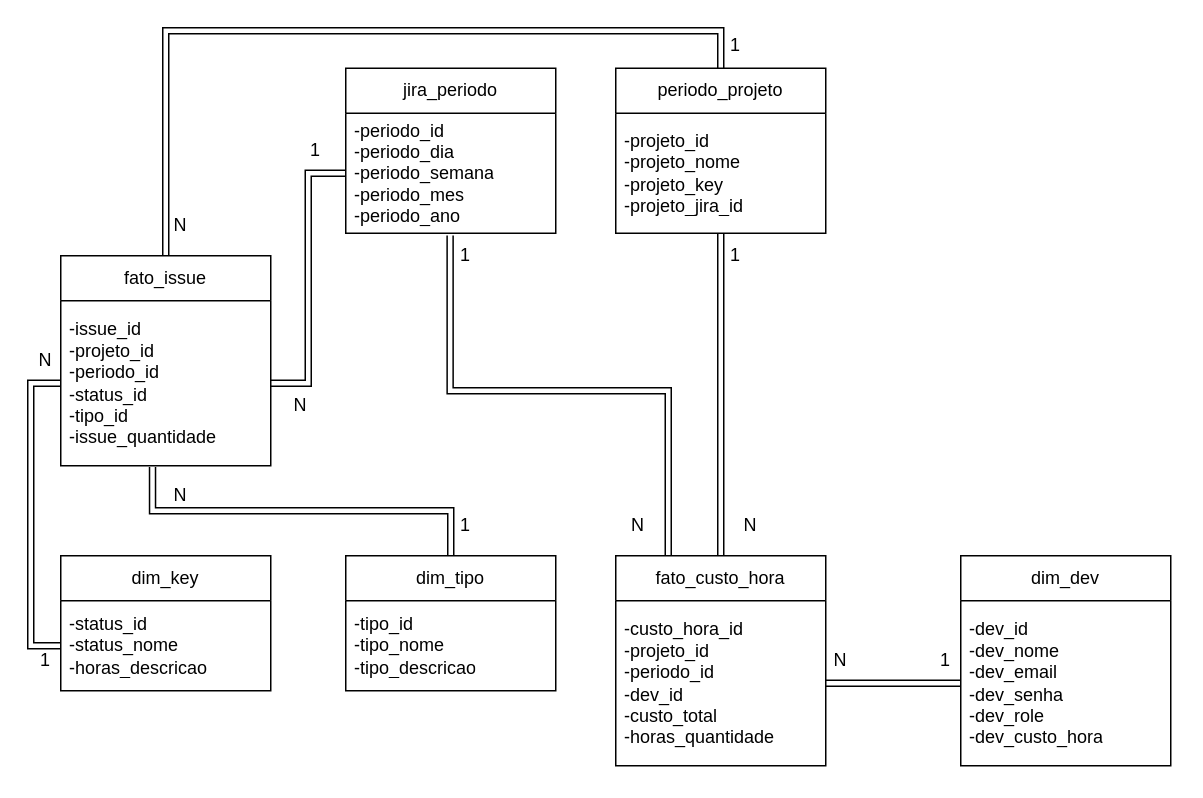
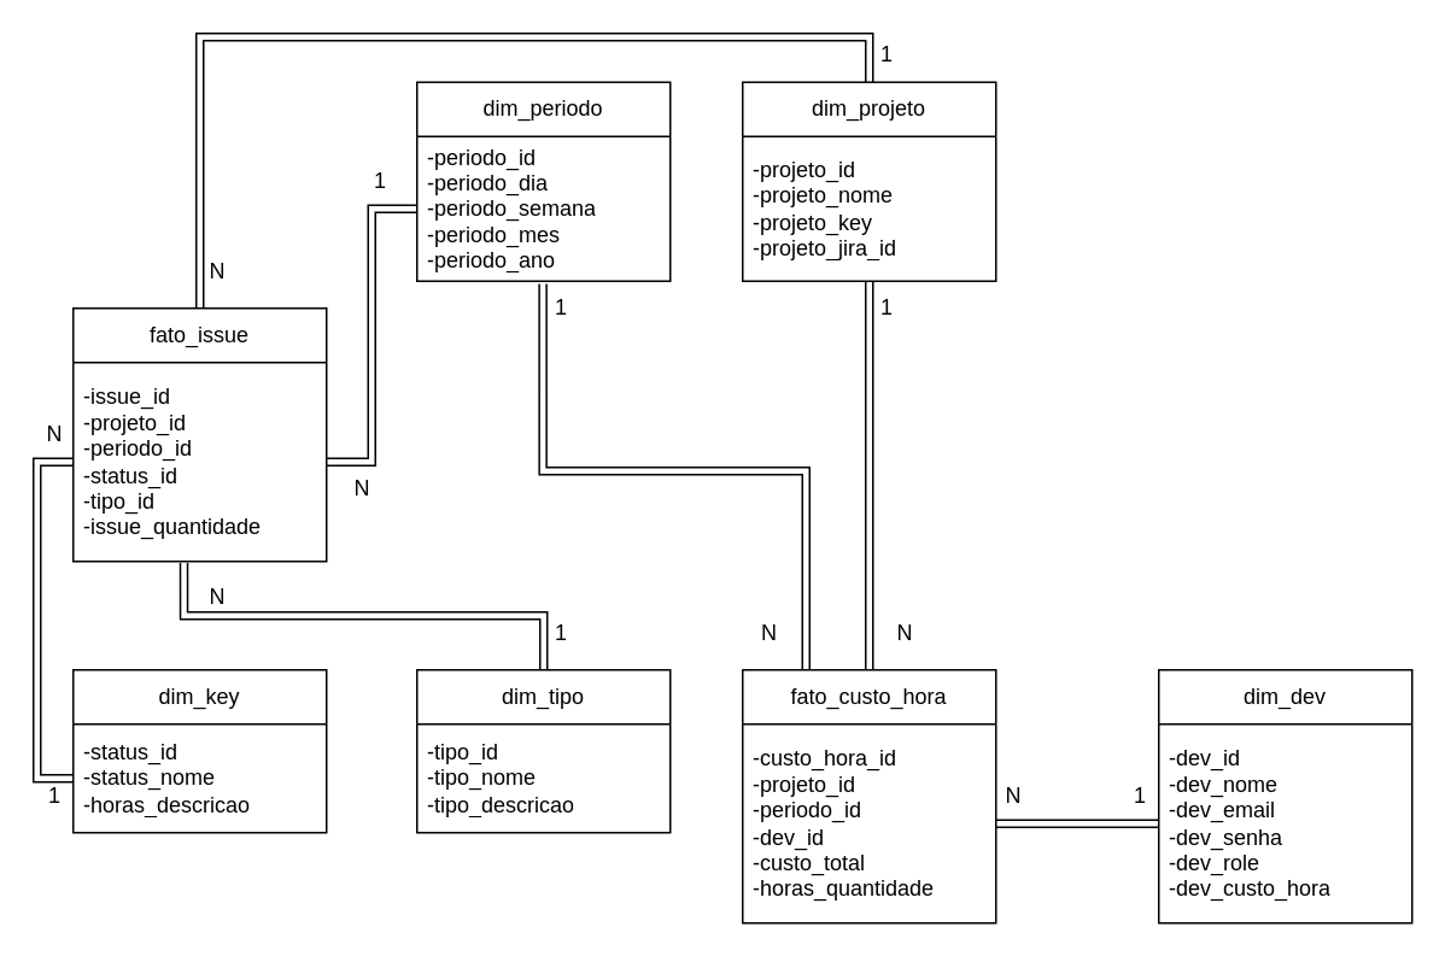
- <mxCell id="9" value="jira_periodo" style="swimlane;fontStyle=0;childLayout=stackLayout;horizontal=1;startSize=30;horizontalStack=0;resizeParent=1;resizeParentMax=0;resizeLast=0;collapsible=1;marginBottom=0;whiteSpace=wrap;html=1;" parent="1" vertex="1"><mxGeometry x="230" y="45" width="140" height="110" as="geometry" /></mxCell>
+ <mxCell id="9" value="dim_periodo" style="swimlane;fontStyle=0;childLayout=stackLayout;horizontal=1;startSize=30;horizontalStack=0;resizeParent=1;resizeParentMax=0;resizeLast=0;collapsible=1;marginBottom=0;whiteSpace=wrap;html=1;" parent="1" vertex="1"><mxGeometry x="230" y="45" width="140" height="110" as="geometry" /></mxCell>
- <mxCell id="13" value="periodo_projeto" style="swimlane;fontStyle=0;childLayout=stackLayout;horizontal=1;startSize=30;horizontalStack=0;resizeParent=1;resizeParentMax=0;resizeLast=0;collapsible=1;marginBottom=0;whiteSpace=wrap;html=1;" parent="1" vertex="1"><mxGeometry x="410" y="45" width="140" height="110" as="geometry" /></mxCell>
+ <mxCell id="13" value="dim_projeto" style="swimlane;fontStyle=0;childLayout=stackLayout;horizontal=1;startSize=30;horizontalStack=0;resizeParent=1;resizeParentMax=0;resizeLast=0;collapsible=1;marginBottom=0;whiteSpace=wrap;html=1;" parent="1" vertex="1"><mxGeometry x="410" y="45" width="140" height="110" as="geometry" /></mxCell>
